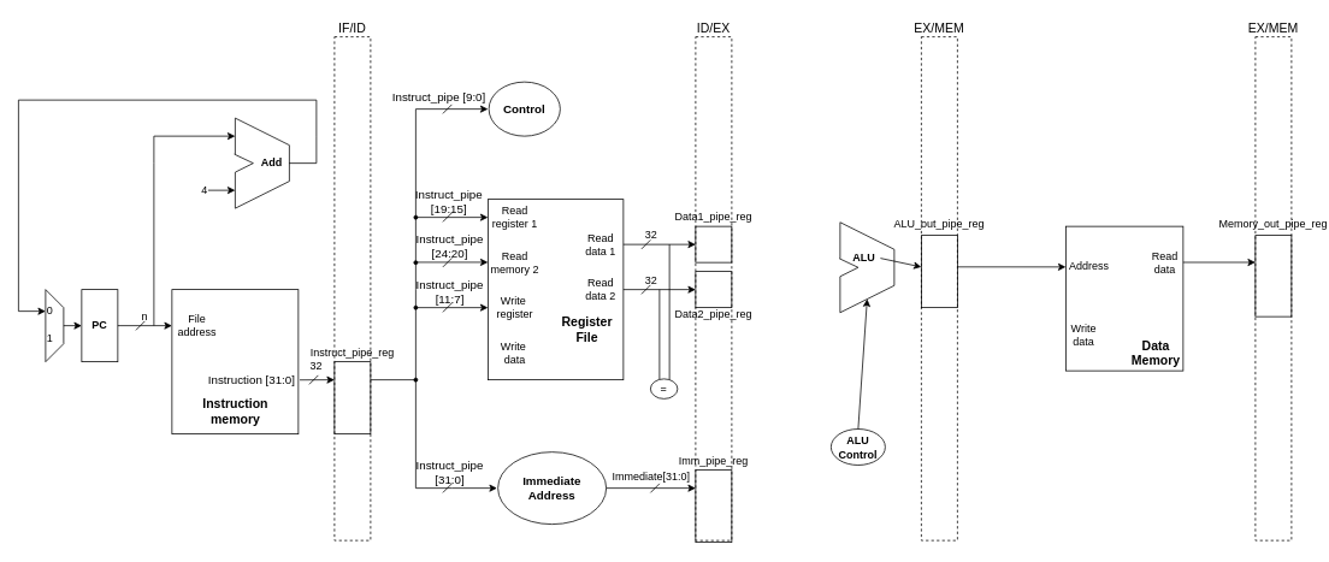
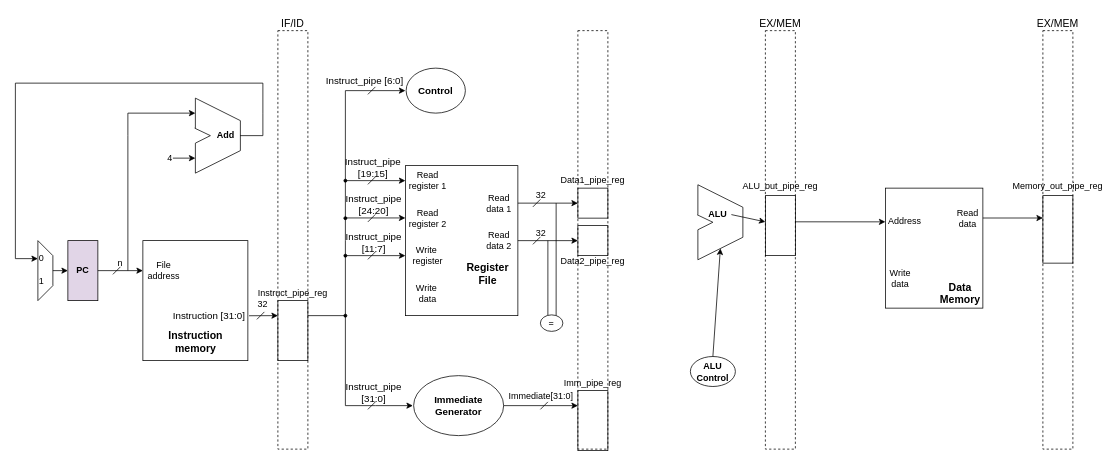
- <mxCell id="99" value="&lt;font style=&quot;font-size: 14px&quot;&gt;ID/EX&lt;/font&gt;" style="text;html=1;strokeColor=none;fillColor=none;align=center;verticalAlign=middle;whiteSpace=wrap;rounded=0;dashed=1;" vertex="1" parent="1"><mxGeometry x="770" y="20" width="40" height="20" as="geometry" /></mxCell>
- <mxCell id="58" value="&lt;font style=&quot;font-size: 13px&quot;&gt;Instruct_pipe [9:0]&lt;/font&gt;" style="text;html=1;strokeColor=none;fillColor=none;align=center;verticalAlign=middle;whiteSpace=wrap;rounded=0;" vertex="1" parent="1"><mxGeometry x="427" y="96" width="118" height="20" as="geometry" /></mxCell>
+ <mxCell id="58" value="&lt;font style=&quot;font-size: 13px&quot;&gt;Instruct_pipe [6:0]&lt;/font&gt;" style="text;html=1;strokeColor=none;fillColor=none;align=center;verticalAlign=middle;whiteSpace=wrap;rounded=0;" vertex="1" parent="1"><mxGeometry x="427" y="96" width="118" height="20" as="geometry" /></mxCell>
- <mxCell id="19" value="Read memory 2" style="text;html=1;strokeColor=none;fillColor=none;align=center;verticalAlign=middle;whiteSpace=wrap;rounded=0;" vertex="1" parent="1"><mxGeometry x="540" y="280" width="60" height="20" as="geometry" /></mxCell>
+ <mxCell id="19" value="Read register 2" style="text;html=1;strokeColor=none;fillColor=none;align=center;verticalAlign=middle;whiteSpace=wrap;rounded=0;" vertex="1" parent="1"><mxGeometry x="540" y="280" width="60" height="20" as="geometry" /></mxCell>
- <mxCell id="2" value="&lt;b&gt;PC&lt;/b&gt;" style="rounded=0;whiteSpace=wrap;html=1;" vertex="1" parent="1"><mxGeometry x="90" y="320" width="40" height="80" as="geometry" /></mxCell>
+ <mxCell id="2" value="&lt;b&gt;PC&lt;/b&gt;" style="rounded=0;whiteSpace=wrap;html=1;fillColor=#e1d5e7;" vertex="1" parent="1"><mxGeometry x="90" y="320" width="40" height="80" as="geometry" /></mxCell>
- <mxCell id="31" value="&lt;b&gt;&lt;font style=&quot;font-size: 13px&quot;&gt;Immediate Address&lt;/font&gt;&lt;/b&gt;" style="ellipse;whiteSpace=wrap;html=1;" vertex="1" parent="1"><mxGeometry x="551" y="500" width="120" height="80" as="geometry" /></mxCell>
+ <mxCell id="31" value="&lt;b&gt;&lt;font style=&quot;font-size: 13px&quot;&gt;Immediate Generator&lt;/font&gt;&lt;/b&gt;" style="ellipse;whiteSpace=wrap;html=1;" vertex="1" parent="1"><mxGeometry x="551" y="500" width="120" height="80" as="geometry" /></mxCell>
